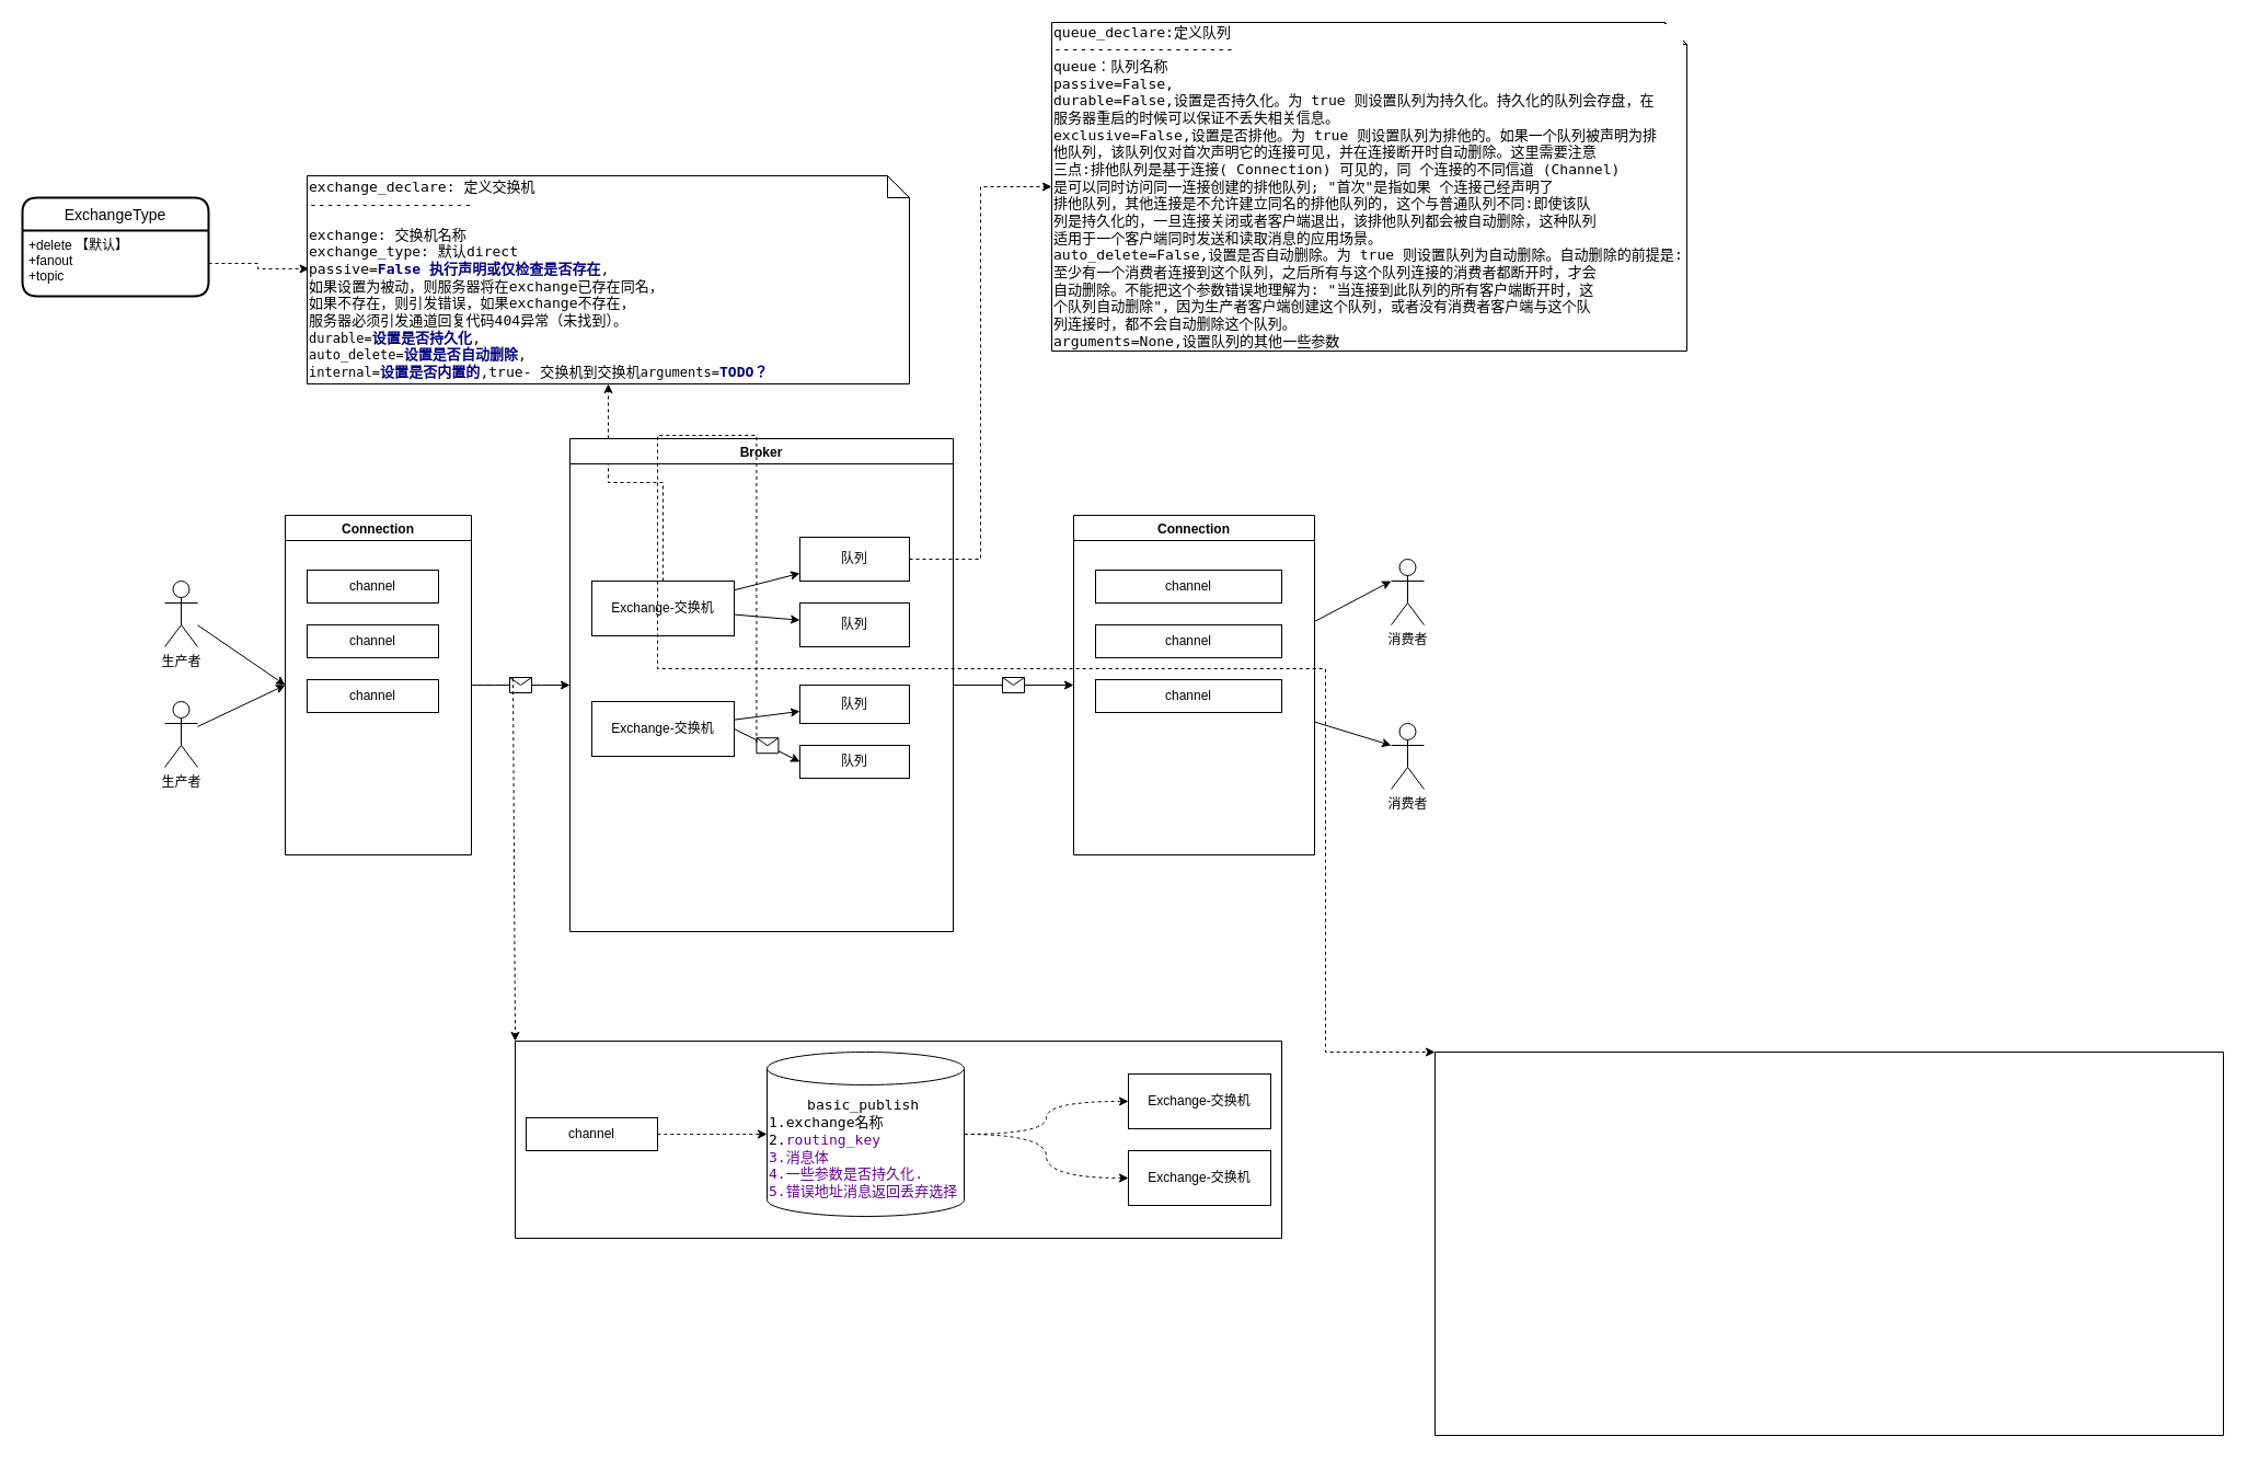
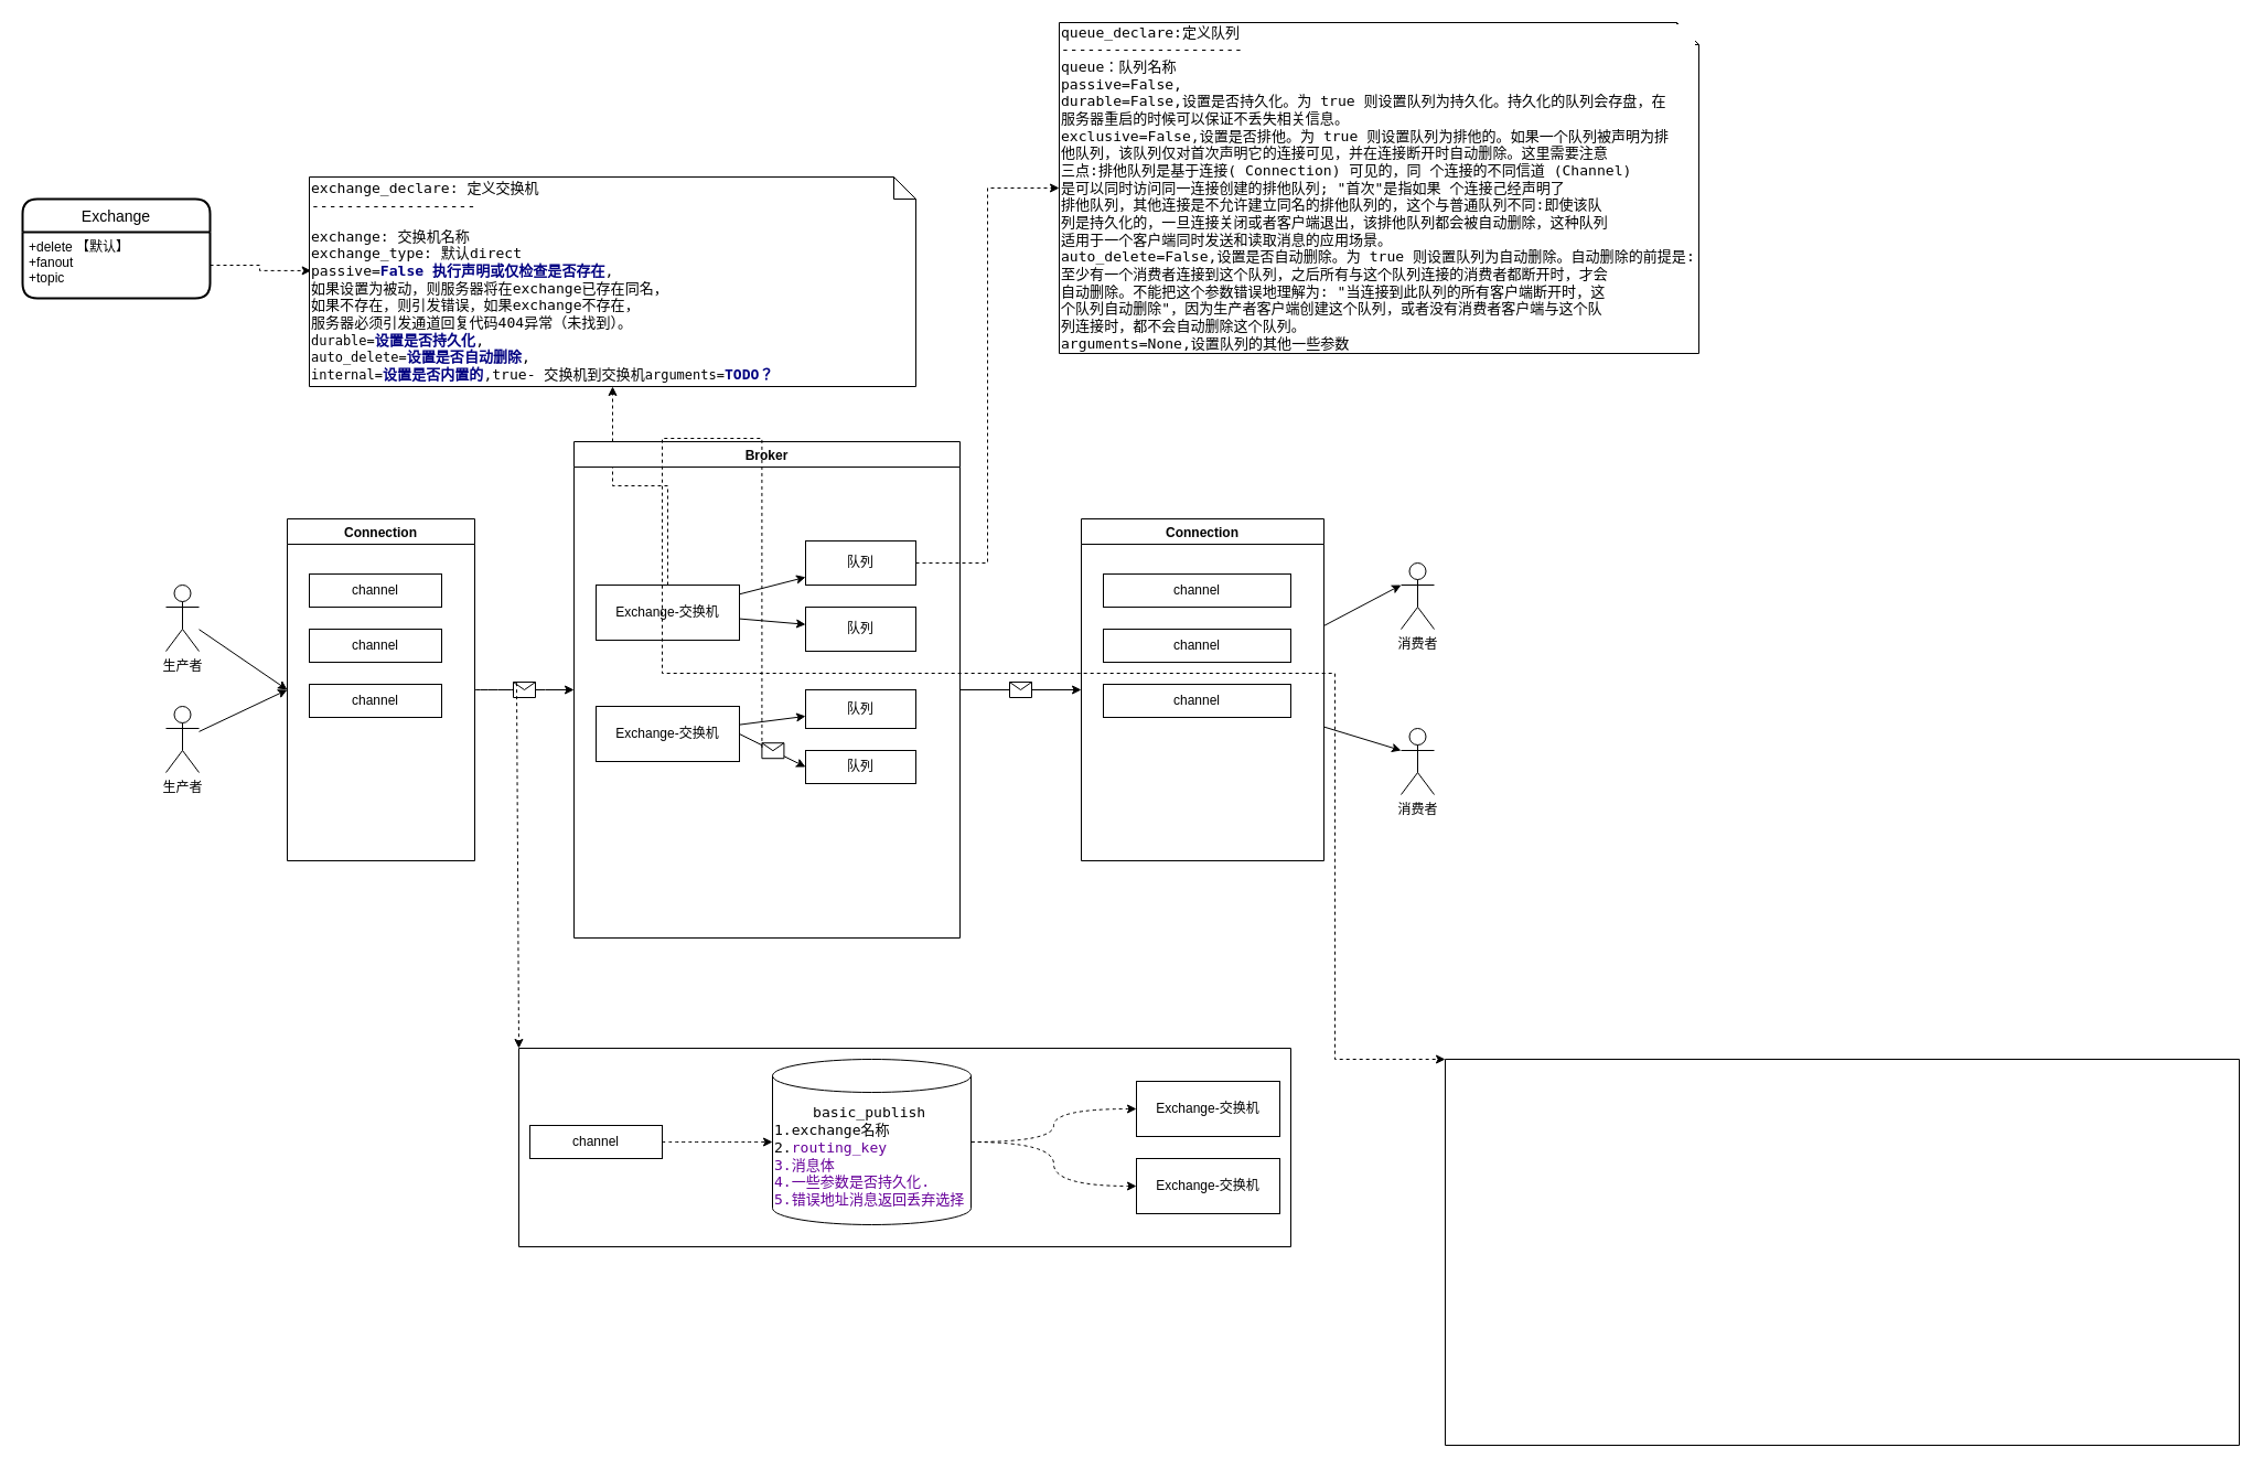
- <mxCell id="49" value="ExchangeType" style="swimlane;childLayout=stackLayout;horizontal=1;startSize=30;horizontalStack=0;rounded=1;fontSize=14;fontStyle=0;strokeWidth=2;resizeParent=0;resizeLast=1;shadow=0;dashed=0;align=center;" vertex="1" parent="1"><mxGeometry x="20" y="180" width="170" height="90" as="geometry" /></mxCell>
+ <mxCell id="49" value="Exchange" style="swimlane;childLayout=stackLayout;horizontal=1;startSize=30;horizontalStack=0;rounded=1;fontSize=14;fontStyle=0;strokeWidth=2;resizeParent=0;resizeLast=1;shadow=0;dashed=0;align=center;" vertex="1" parent="1"><mxGeometry x="20" y="180" width="170" height="90" as="geometry" /></mxCell>
